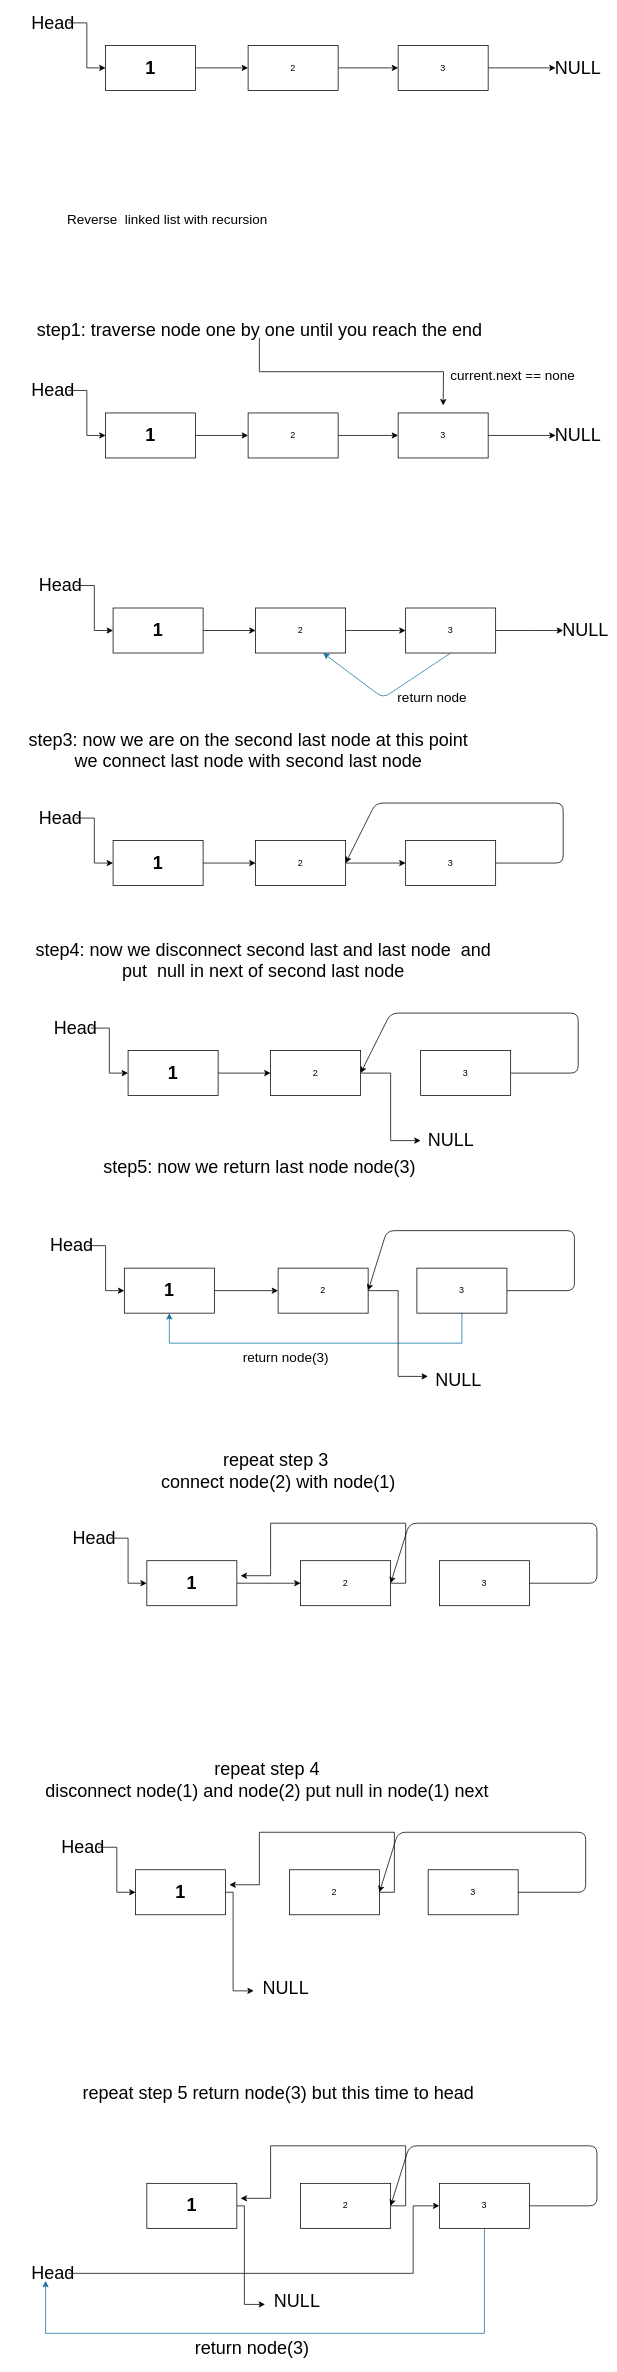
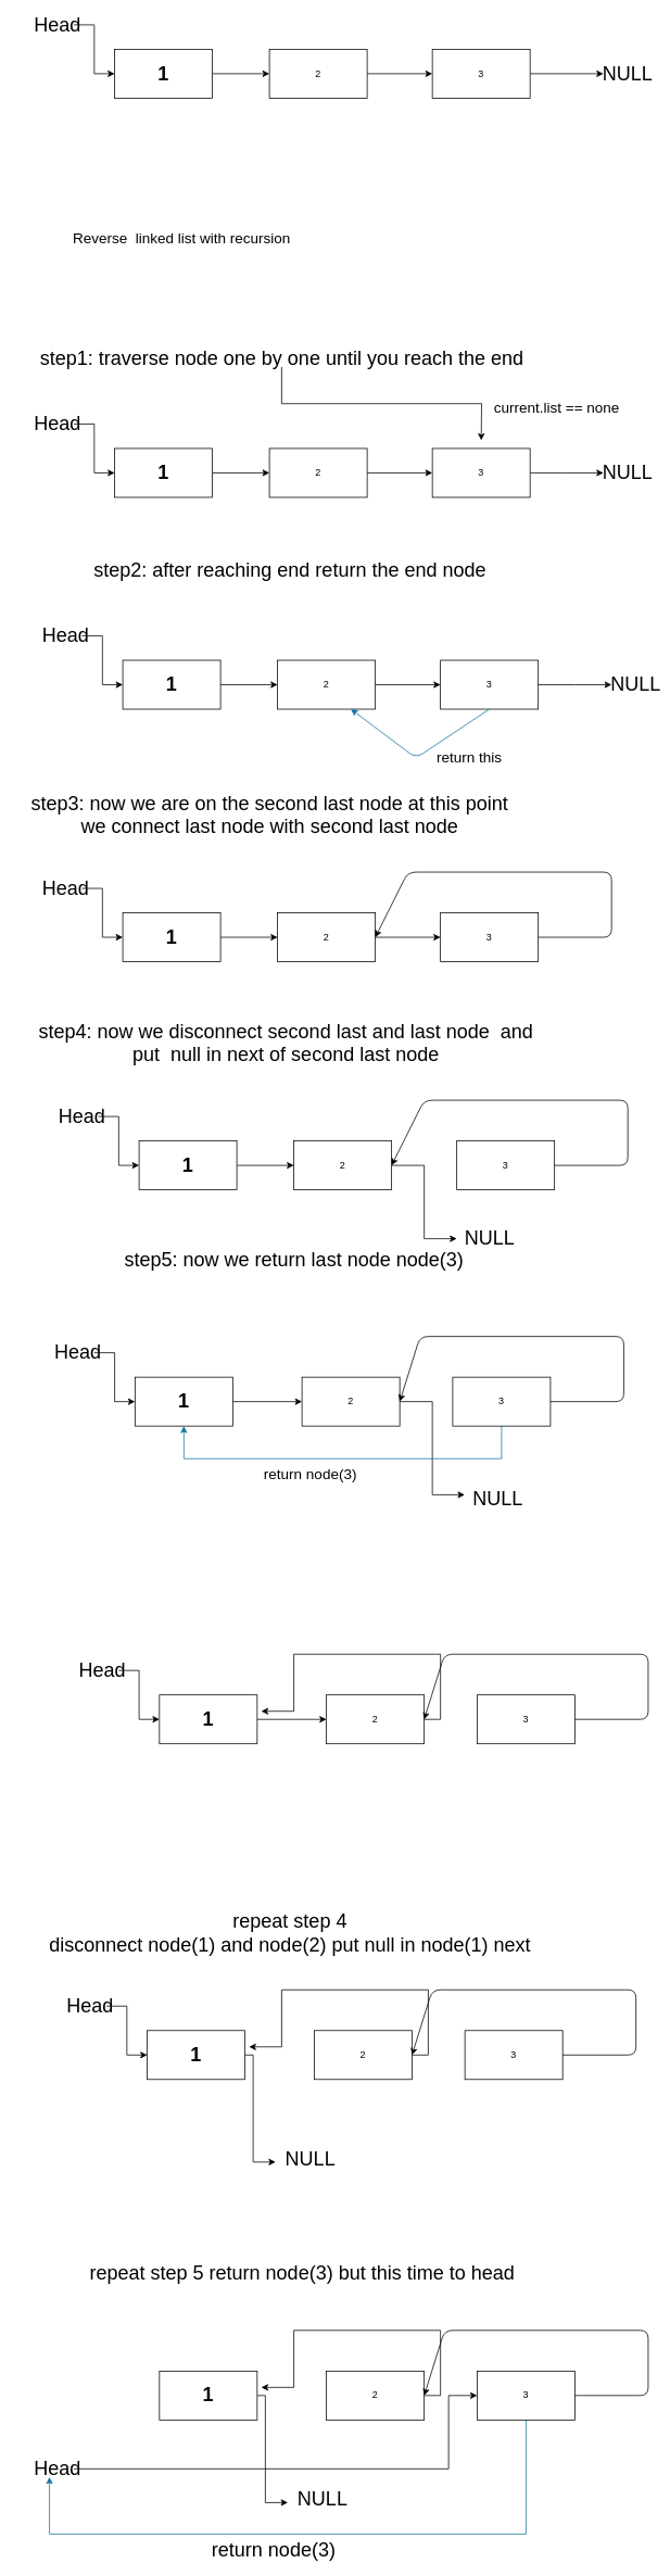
- <mxCell id="23" value="&lt;font style=&quot;font-size: 18px&quot;&gt;current.next == none&amp;nbsp;&lt;/font&gt;" style="text;html=1;align=center;verticalAlign=middle;resizable=0;points=[];autosize=1;strokeColor=none;" vertex="1" parent="1"><mxGeometry x="590" y="490" width="190" height="20" as="geometry" /></mxCell>
+ <mxCell id="23" value="&lt;font style=&quot;font-size: 18px&quot;&gt;current.list == none&amp;nbsp;&lt;/font&gt;" style="text;html=1;align=center;verticalAlign=middle;resizable=0;points=[];autosize=1;strokeColor=none;" vertex="1" parent="1"><mxGeometry x="590" y="490" width="190" height="20" as="geometry" /></mxCell>
+ <mxCell id="24" value="&lt;span style=&quot;font-size: 24px&quot;&gt;step2: after reaching end return the end node&lt;/span&gt;" style="text;html=1;align=center;verticalAlign=middle;resizable=0;points=[];autosize=1;strokeColor=none;" vertex="1" parent="1"><mxGeometry x="105" y="690" width="500" height="20" as="geometry" /></mxCell>
- <mxCell id="34" value="&lt;span style=&quot;font-size: 18px&quot;&gt;return node&lt;/span&gt;" style="text;html=1;align=center;verticalAlign=middle;resizable=0;points=[];autosize=1;strokeColor=none;" vertex="1" parent="1"><mxGeometry x="520" y="920" width="110" height="20" as="geometry" /></mxCell>
+ <mxCell id="34" value="&lt;span style=&quot;font-size: 18px&quot;&gt;return this&lt;/span&gt;" style="text;html=1;align=center;verticalAlign=middle;resizable=0;points=[];autosize=1;strokeColor=none;" vertex="1" parent="1"><mxGeometry x="520" y="920" width="110" height="20" as="geometry" /></mxCell>
- <mxCell id="62" value="&lt;span style=&quot;font-size: 24px&quot;&gt;step5: now we return last node node(3)&lt;br&gt;&lt;br&gt;&lt;/span&gt;" style="text;html=1;align=center;verticalAlign=middle;resizable=0;points=[];autosize=1;strokeColor=none;" vertex="1" parent="1"><mxGeometry x="130" y="1550" width="430" height="40" as="geometry" /></mxCell>
+ <mxCell id="62" value="&lt;span style=&quot;font-size: 24px&quot;&gt;step5: now we return last node node(3)&lt;br&gt;&lt;br&gt;&lt;/span&gt;" style="text;html=1;align=center;verticalAlign=middle;resizable=0;points=[];autosize=1;strokeColor=none;" vertex="1" parent="1"><mxGeometry x="145" y="1540" width="430" height="40" as="geometry" /></mxCell>
- <mxCell id="73" value="&lt;span style=&quot;font-size: 24px&quot;&gt;repeat step 3&amp;nbsp;&lt;br&gt;connect node(2) with node(1)&lt;br&gt;&lt;/span&gt;" style="text;html=1;align=center;verticalAlign=middle;resizable=0;points=[];autosize=1;strokeColor=none;" vertex="1" parent="1"><mxGeometry x="205" y="1940" width="330" height="40" as="geometry" /></mxCell>
